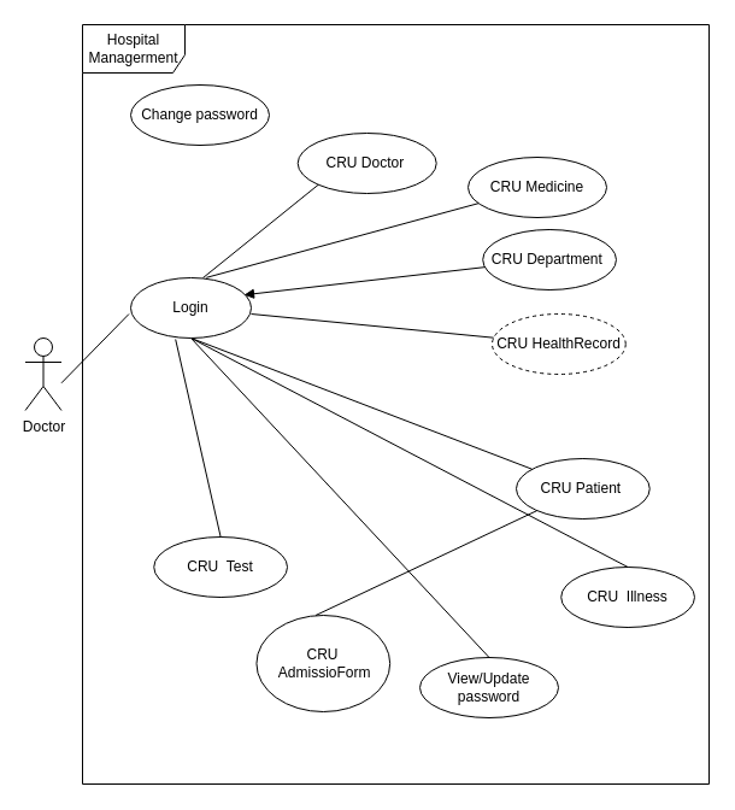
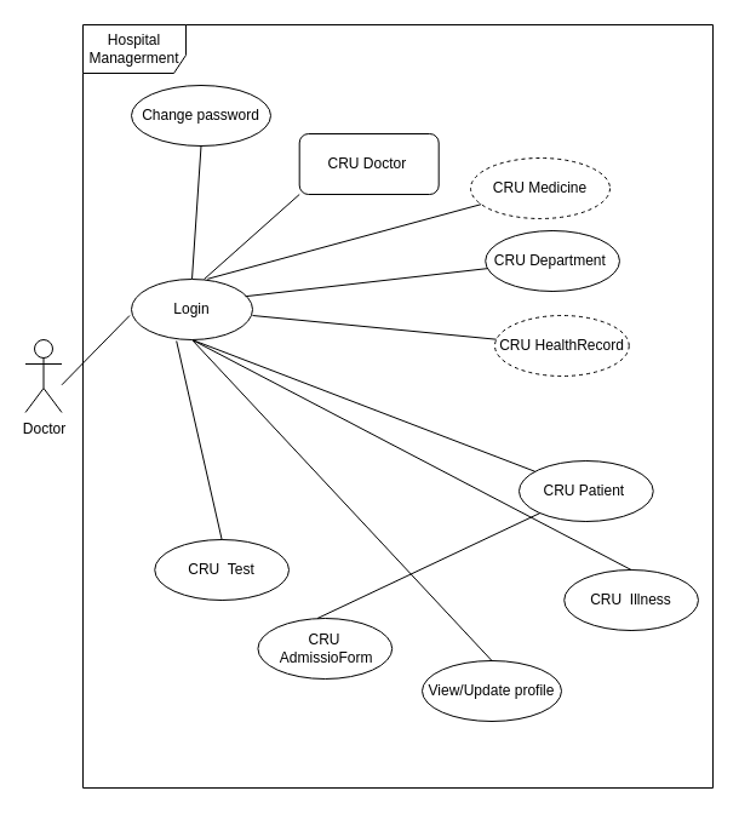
- <mxCell id="11" value="CRU Doctor&amp;nbsp;" style="ellipse;whiteSpace=wrap;html=1;" vertex="1" parent="2"><mxGeometry x="178.7" y="90" width="115" height="50" as="geometry" /></mxCell>
+ <mxCell id="11" value="CRU Doctor&amp;nbsp;" style="whiteSpace=wrap;html=1;rounded=1;" vertex="1" parent="2"><mxGeometry x="178.7" y="90" width="115" height="50" as="geometry" /></mxCell>
- <mxCell id="14" value="CRU Medicine" style="ellipse;whiteSpace=wrap;html=1;" vertex="1" parent="1"><mxGeometry x="388" y="130" width="115" height="50" as="geometry" /></mxCell>
+ <mxCell id="14" value="CRU Medicine" style="ellipse;whiteSpace=wrap;html=1;dashed=1;" vertex="1" parent="1"><mxGeometry x="388" y="130" width="115" height="50" as="geometry" /></mxCell>
+ <mxCell id="21" value="" style="endArrow=none;html=1;rounded=0;exitX=0.5;exitY=0;exitDx=0;exitDy=0;entryX=0.5;entryY=1;entryDx=0;entryDy=0;" edge="1" parent="1" source="23" target="10"><mxGeometry width="50" height="50" relative="1" as="geometry"><mxPoint x="298" y="320" as="sourcePoint" /><mxPoint x="348" y="270" as="targetPoint" /></mxGeometry></mxCell>
- <mxCell id="24" value="" style="endArrow=block;html=1;rounded=0;entryX=0.94;entryY=0.284;entryDx=0;entryDy=0;entryPerimeter=0;" edge="1" parent="1" source="3" target="23"><mxGeometry width="50" height="50" relative="1" as="geometry"><mxPoint x="92.074" y="307.25" as="sourcePoint" /><mxPoint x="198" y="240" as="targetPoint" /></mxGeometry></mxCell>
+ <mxCell id="24" value="" style="endArrow=none;html=1;rounded=0;entryX=0.94;entryY=0.284;entryDx=0;entryDy=0;entryPerimeter=0;" edge="1" parent="1" source="3" target="23"><mxGeometry width="50" height="50" relative="1" as="geometry"><mxPoint x="92.074" y="307.25" as="sourcePoint" /><mxPoint x="198" y="240" as="targetPoint" /></mxGeometry></mxCell>
- <mxCell id="8" value="CRU&lt;br&gt;&amp;nbsp;AdmissioForm" style="ellipse;whiteSpace=wrap;html=1;" vertex="1" parent="2"><mxGeometry x="144.444" y="490" width="110.741" height="80" as="geometry" /></mxCell>
+ <mxCell id="8" value="CRU&lt;br&gt;&amp;nbsp;AdmissioForm" style="ellipse;whiteSpace=wrap;html=1;" vertex="1" parent="2"><mxGeometry x="144.444" y="490" width="110.741" height="50" as="geometry" /></mxCell>
- <mxCell id="12" value="View/Update password" style="ellipse;whiteSpace=wrap;html=1;" vertex="1" parent="2"><mxGeometry x="280" y="525" width="115" height="50" as="geometry" /></mxCell>
+ <mxCell id="12" value="View/Update profile" style="ellipse;whiteSpace=wrap;html=1;" vertex="1" parent="2"><mxGeometry x="280" y="525" width="115" height="50" as="geometry" /></mxCell>
